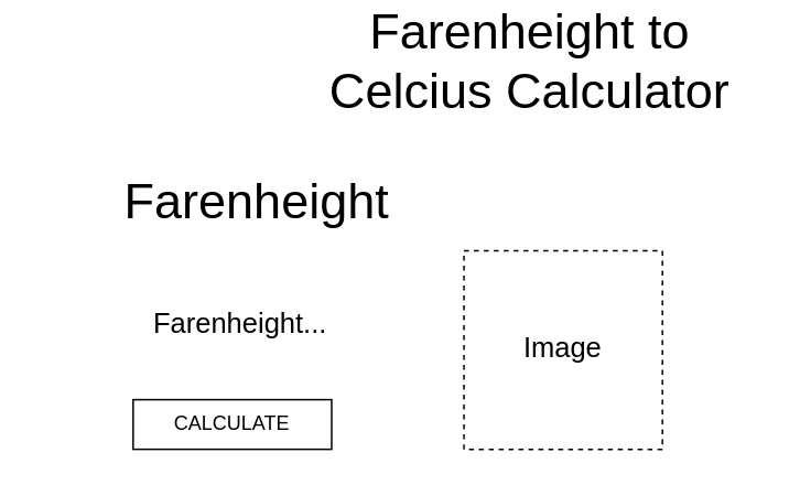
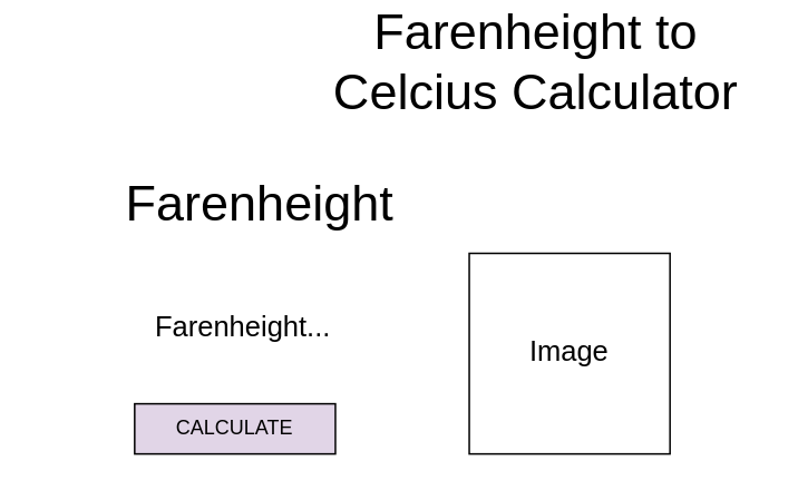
- <mxCell id="6" value="Image" style="whiteSpace=wrap;html=1;aspect=fixed;fontSize=17;dashed=1;" vertex="1" parent="1"><mxGeometry x="280" y="150" width="120" height="120" as="geometry" /></mxCell>
+ <mxCell id="6" value="Image" style="whiteSpace=wrap;html=1;aspect=fixed;fontSize=17;" vertex="1" parent="1"><mxGeometry x="280" y="150" width="120" height="120" as="geometry" /></mxCell>
- <mxCell id="4" value="CALCULATE" style="rounded=0;whiteSpace=wrap;html=1;" vertex="1" parent="1"><mxGeometry x="80" y="240" width="120" height="30" as="geometry" /></mxCell>
+ <mxCell id="4" value="CALCULATE" style="rounded=0;whiteSpace=wrap;html=1;fillColor=#e1d5e7;" vertex="1" parent="1"><mxGeometry x="80" y="240" width="120" height="30" as="geometry" /></mxCell>
